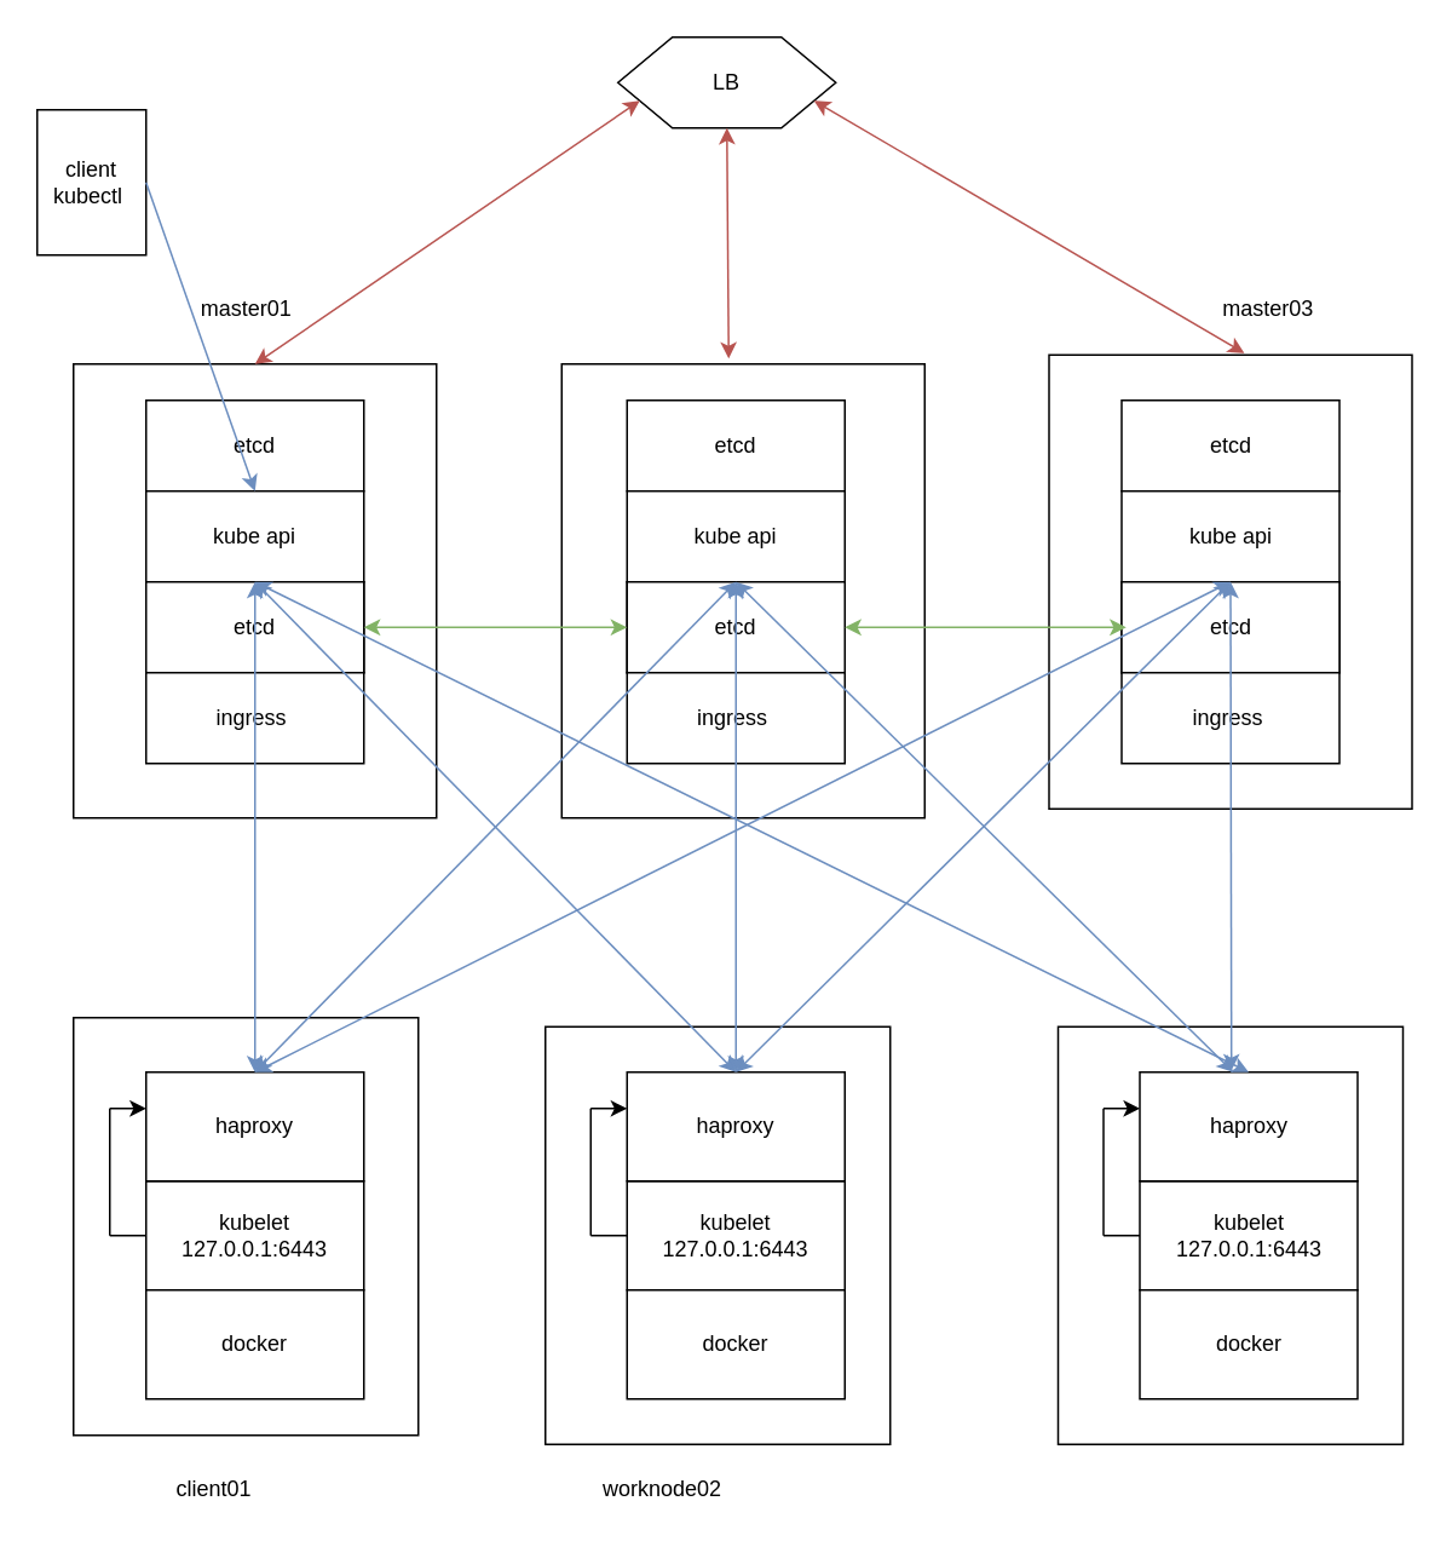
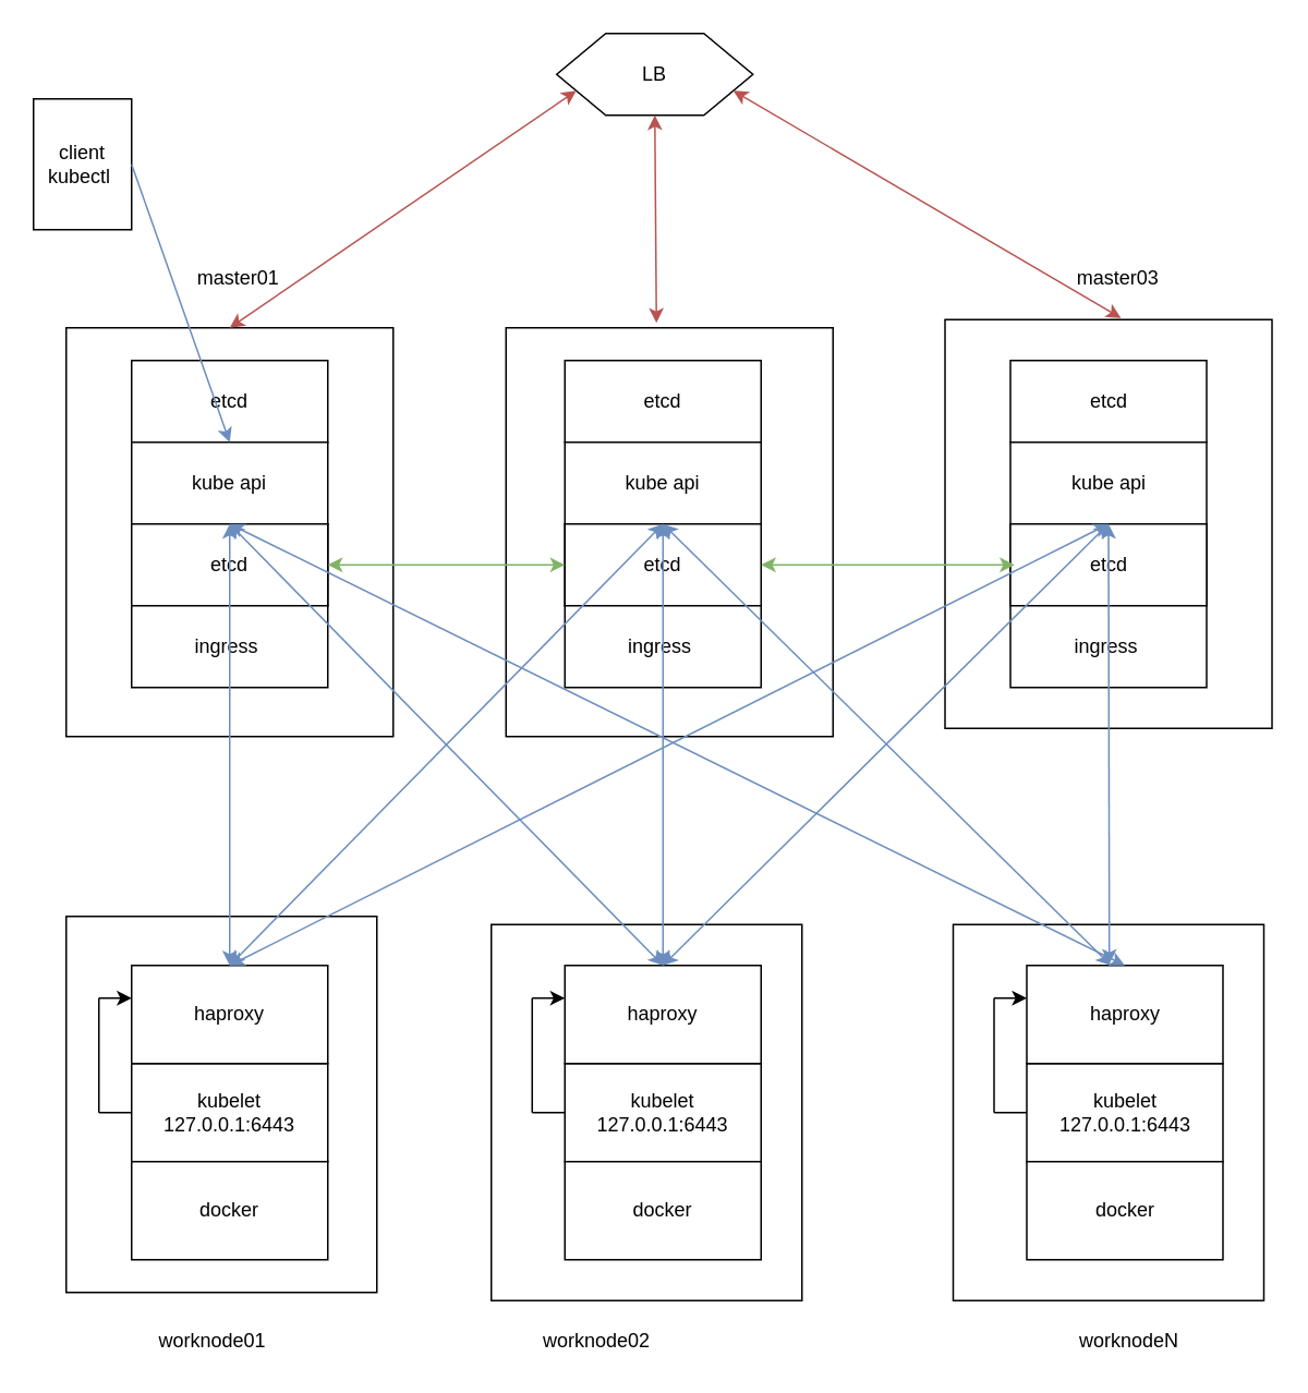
- <mxCell id="14" value="master01" style="text;html=1;resizable=0;autosize=1;align=center;verticalAlign=middle;points=[];fillColor=none;strokeColor=none;rounded=0;" vertex="1" parent="1"><mxGeometry x="100" y="160" width="70" height="20" as="geometry" /></mxCell>
+ <mxCell id="14" value="master01" style="text;html=1;resizable=0;autosize=1;align=center;verticalAlign=middle;points=[];fillColor=none;strokeColor=none;rounded=0;" vertex="1" parent="1"><mxGeometry x="110" y="160" width="70" height="20" as="geometry" /></mxCell>
- <mxCell id="25" value="master03" style="text;html=1;resizable=0;autosize=1;align=center;verticalAlign=middle;points=[];fillColor=none;strokeColor=none;rounded=0;" vertex="1" parent="1"><mxGeometry x="662.5" y="160" width="70" height="20" as="geometry" /></mxCell>
+ <mxCell id="25" value="master03" style="text;html=1;resizable=0;autosize=1;align=center;verticalAlign=middle;points=[];fillColor=none;strokeColor=none;rounded=0;" vertex="1" parent="1"><mxGeometry x="647.5" y="160" width="70" height="20" as="geometry" /></mxCell>
- <mxCell id="63" value="client01" style="text;html=1;resizable=0;points=[];autosize=1;align=left;verticalAlign=top;spacingTop=-4;" vertex="1" parent="1"><mxGeometry x="95" y="810" width="80" height="20" as="geometry" /></mxCell>
+ <mxCell id="63" value="worknode01" style="text;html=1;resizable=0;points=[];autosize=1;align=left;verticalAlign=top;spacingTop=-4;" vertex="1" parent="1"><mxGeometry x="95" y="810" width="80" height="20" as="geometry" /></mxCell>
+ <mxCell id="65" value="worknodeN" style="text;html=1;resizable=0;points=[];autosize=1;align=left;verticalAlign=top;spacingTop=-4;" vertex="1" parent="1"><mxGeometry x="657.5" y="810" width="80" height="20" as="geometry" /></mxCell>
